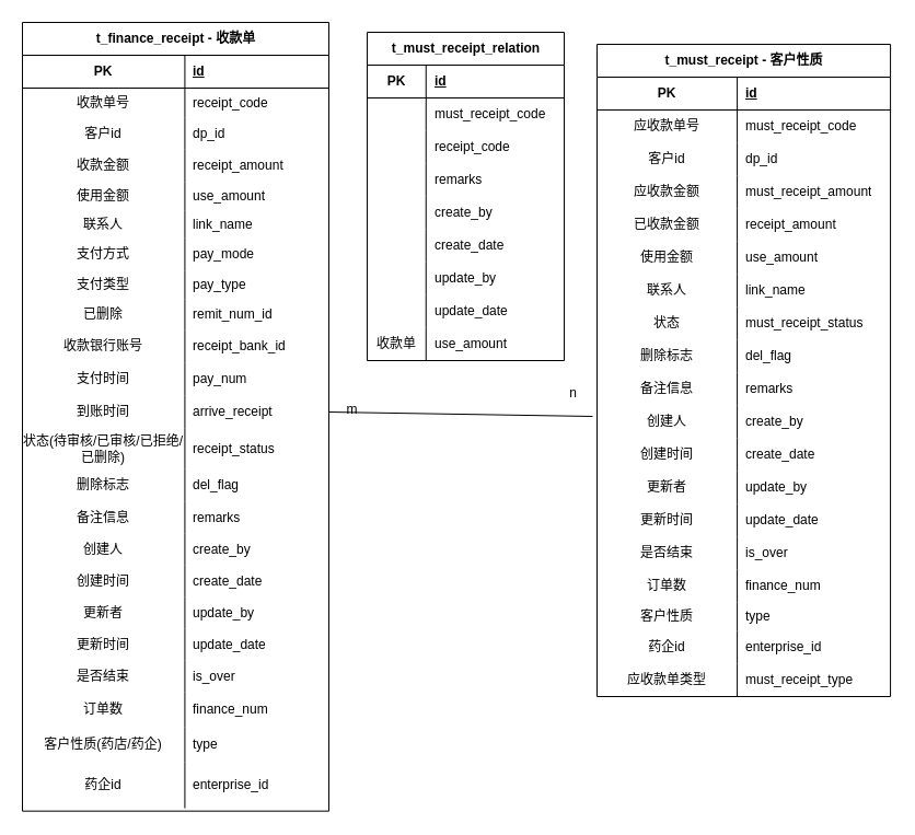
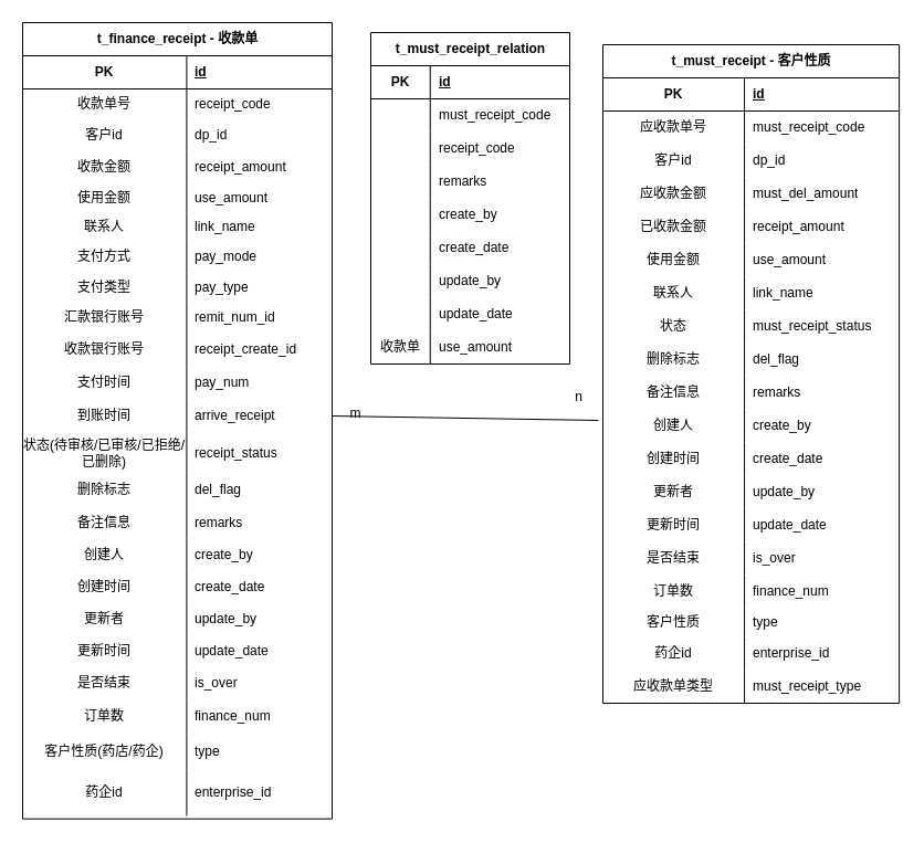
- <mxCell id="86" value="must_receipt_amount" style="shape=partialRectangle;connectable=0;fillColor=none;top=0;left=0;bottom=0;right=0;align=left;spacingLeft=6;overflow=hidden;whiteSpace=wrap;html=1;" vertex="1" parent="84"><mxGeometry x="128.083" width="140" height="30" as="geometry"><mxRectangle width="140" height="30" as="alternateBounds" /></mxGeometry></mxCell>
+ <mxCell id="86" value="must_del_amount" style="shape=partialRectangle;connectable=0;fillColor=none;top=0;left=0;bottom=0;right=0;align=left;spacingLeft=6;overflow=hidden;whiteSpace=wrap;html=1;" vertex="1" parent="84"><mxGeometry x="128.083" width="140" height="30" as="geometry"><mxRectangle width="140" height="30" as="alternateBounds" /></mxGeometry></mxCell>
- <mxCell id="30" value="已删除" style="shape=partialRectangle;connectable=0;fillColor=none;top=0;left=0;bottom=0;right=0;editable=1;overflow=hidden;whiteSpace=wrap;html=1;" vertex="1" parent="29"><mxGeometry width="148.417" height="28" as="geometry"><mxRectangle width="148.417" height="28" as="alternateBounds" /></mxGeometry></mxCell>
+ <mxCell id="30" value="汇款银行账号" style="shape=partialRectangle;connectable=0;fillColor=none;top=0;left=0;bottom=0;right=0;editable=1;overflow=hidden;whiteSpace=wrap;html=1;" vertex="1" parent="29"><mxGeometry width="148.417" height="28" as="geometry"><mxRectangle width="148.417" height="28" as="alternateBounds" /></mxGeometry></mxCell>
- <mxCell id="34" value="receipt_bank_id" style="shape=partialRectangle;connectable=0;fillColor=none;top=0;left=0;bottom=0;right=0;align=left;spacingLeft=6;overflow=hidden;whiteSpace=wrap;html=1;" vertex="1" parent="32"><mxGeometry x="148.417" width="131.583" height="30" as="geometry"><mxRectangle width="131.583" height="30" as="alternateBounds" /></mxGeometry></mxCell>
+ <mxCell id="34" value="receipt_create_id" style="shape=partialRectangle;connectable=0;fillColor=none;top=0;left=0;bottom=0;right=0;align=left;spacingLeft=6;overflow=hidden;whiteSpace=wrap;html=1;" vertex="1" parent="32"><mxGeometry x="148.417" width="131.583" height="30" as="geometry"><mxRectangle width="131.583" height="30" as="alternateBounds" /></mxGeometry></mxCell>
